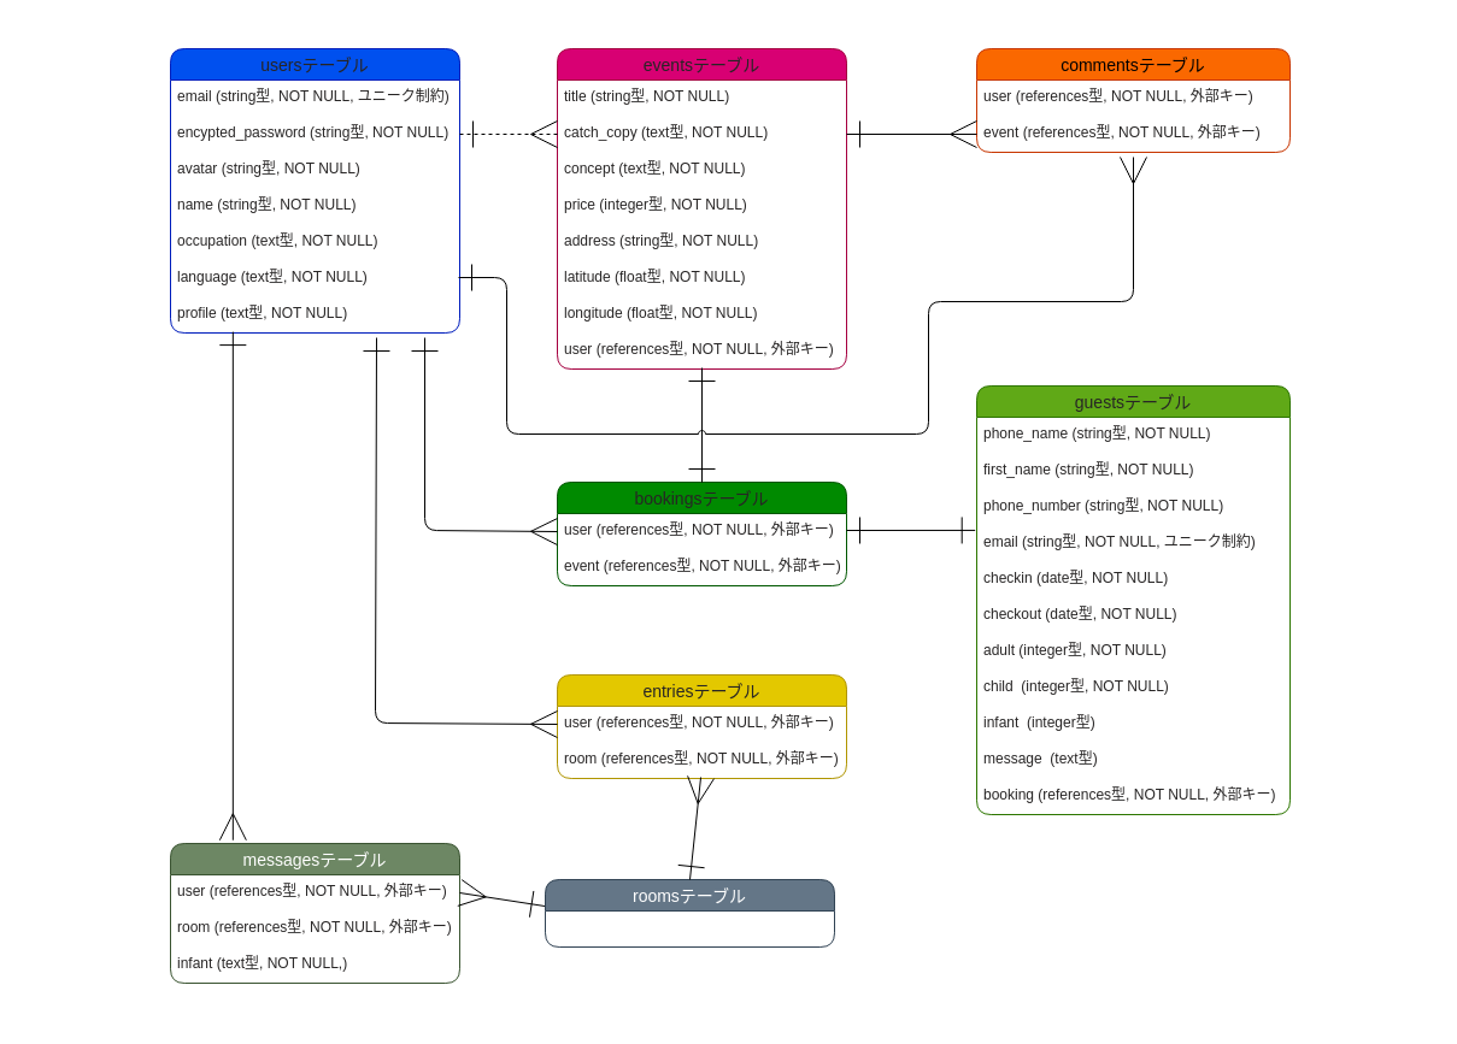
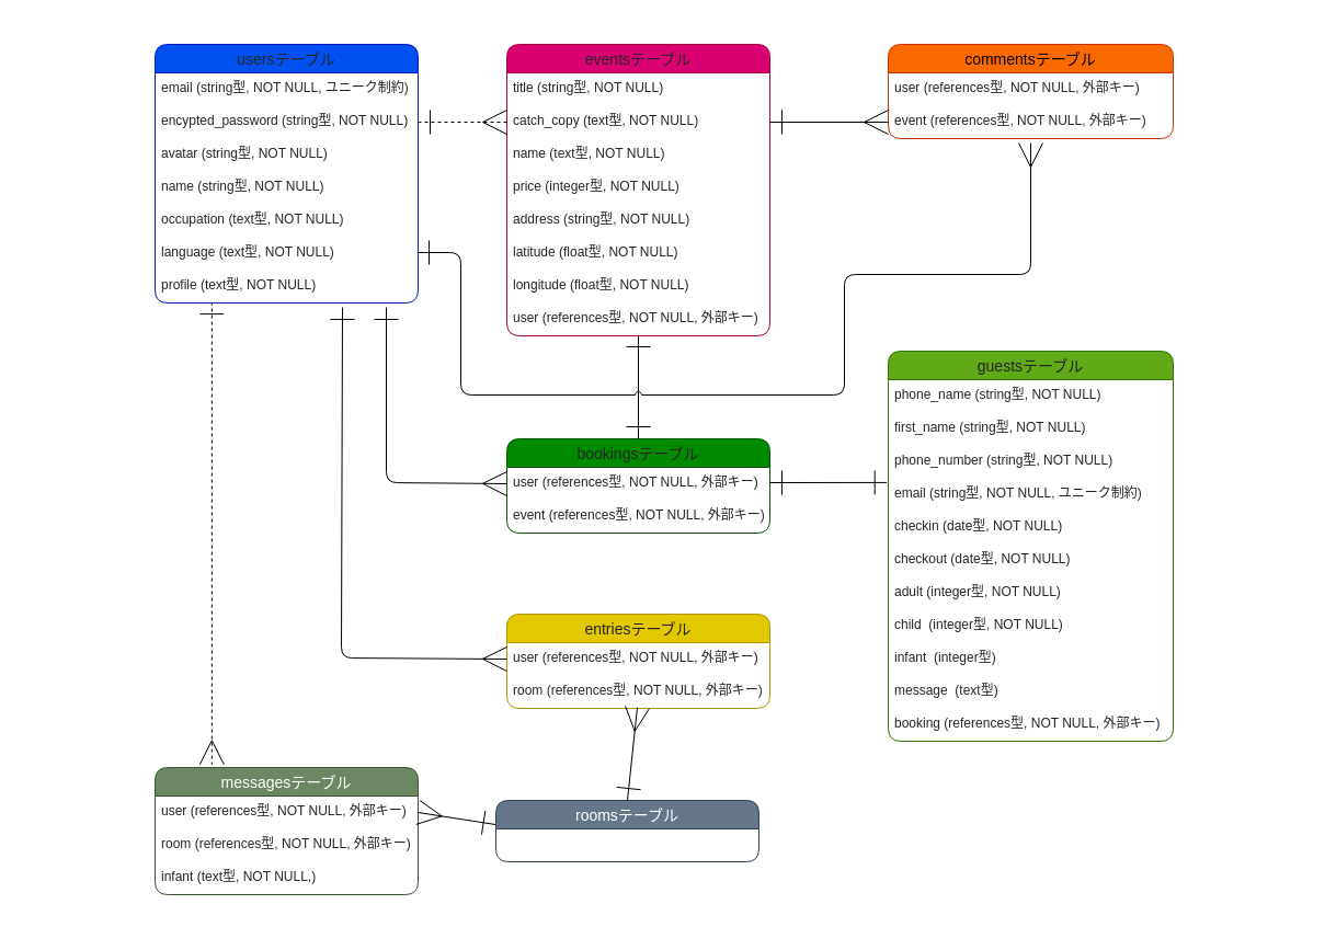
- <mxCell id="13" value="concept (text型, NOT NULL)&#10; " style="text;strokeColor=none;fillColor=none;spacingLeft=4;spacingRight=4;overflow=hidden;rotatable=0;points=[[0,0.5],[1,0.5]];portConstraint=eastwest;fontSize=12;rounded=1;fontColor=#272525;" parent="10" vertex="1"><mxGeometry y="86" width="240" height="30" as="geometry" /></mxCell>
+ <mxCell id="13" value="name (text型, NOT NULL)&#10; " style="text;strokeColor=none;fillColor=none;spacingLeft=4;spacingRight=4;overflow=hidden;rotatable=0;points=[[0,0.5],[1,0.5]];portConstraint=eastwest;fontSize=12;rounded=1;fontColor=#272525;" parent="10" vertex="1"><mxGeometry y="86" width="240" height="30" as="geometry" /></mxCell>
- <mxCell id="35" style="edgeStyle=none;html=1;endArrow=ERmany;endFill=0;startArrow=ERone;startFill=0;endSize=20;startSize=20;entryX=0.216;entryY=-0.024;entryDx=0;entryDy=0;entryPerimeter=0;fontColor=#272525;strokeColor=#000000;exitX=0.216;exitY=0.97;exitDx=0;exitDy=0;exitPerimeter=0;" parent="1" target="29" edge="1" source="9"><mxGeometry relative="1" as="geometry"><mxPoint x="192" y="280" as="sourcePoint" /><mxPoint x="192" y="690" as="targetPoint" /></mxGeometry></mxCell>
+ <mxCell id="35" style="edgeStyle=none;html=1;endArrow=ERmany;endFill=0;startArrow=ERone;startFill=0;endSize=20;startSize=20;entryX=0.216;entryY=-0.024;entryDx=0;entryDy=0;entryPerimeter=0;fontColor=#272525;strokeColor=#000000;exitX=0.216;exitY=0.97;exitDx=0;exitDy=0;exitPerimeter=0;dashed=1;" parent="1" target="29" edge="1" source="9"><mxGeometry relative="1" as="geometry"><mxPoint x="192" y="280" as="sourcePoint" /><mxPoint x="192" y="690" as="targetPoint" /></mxGeometry></mxCell>
